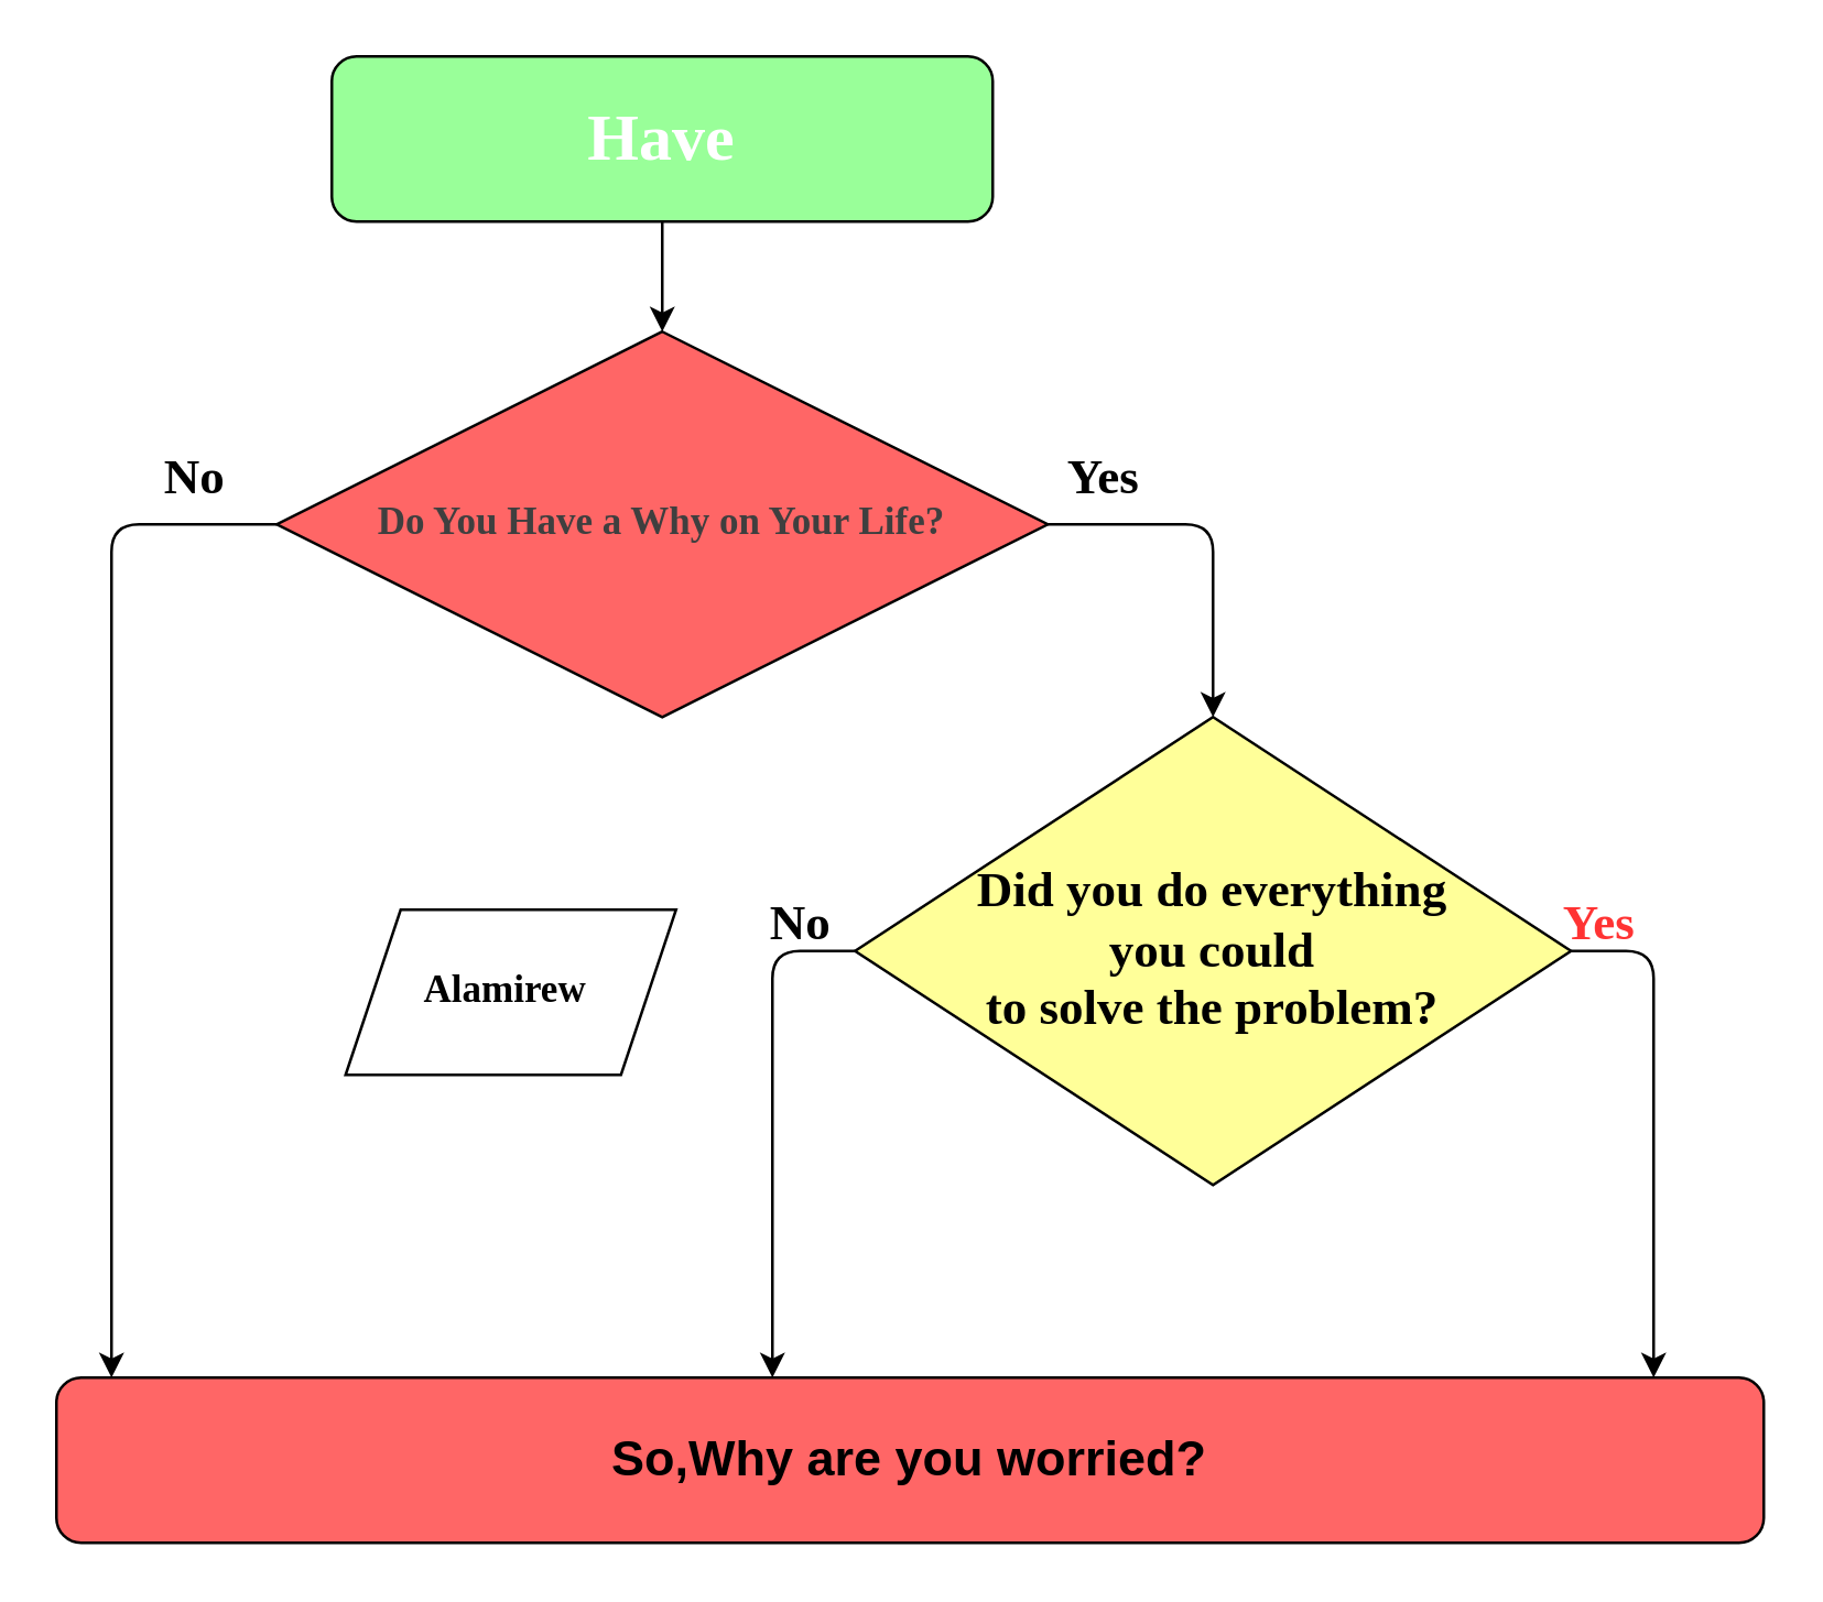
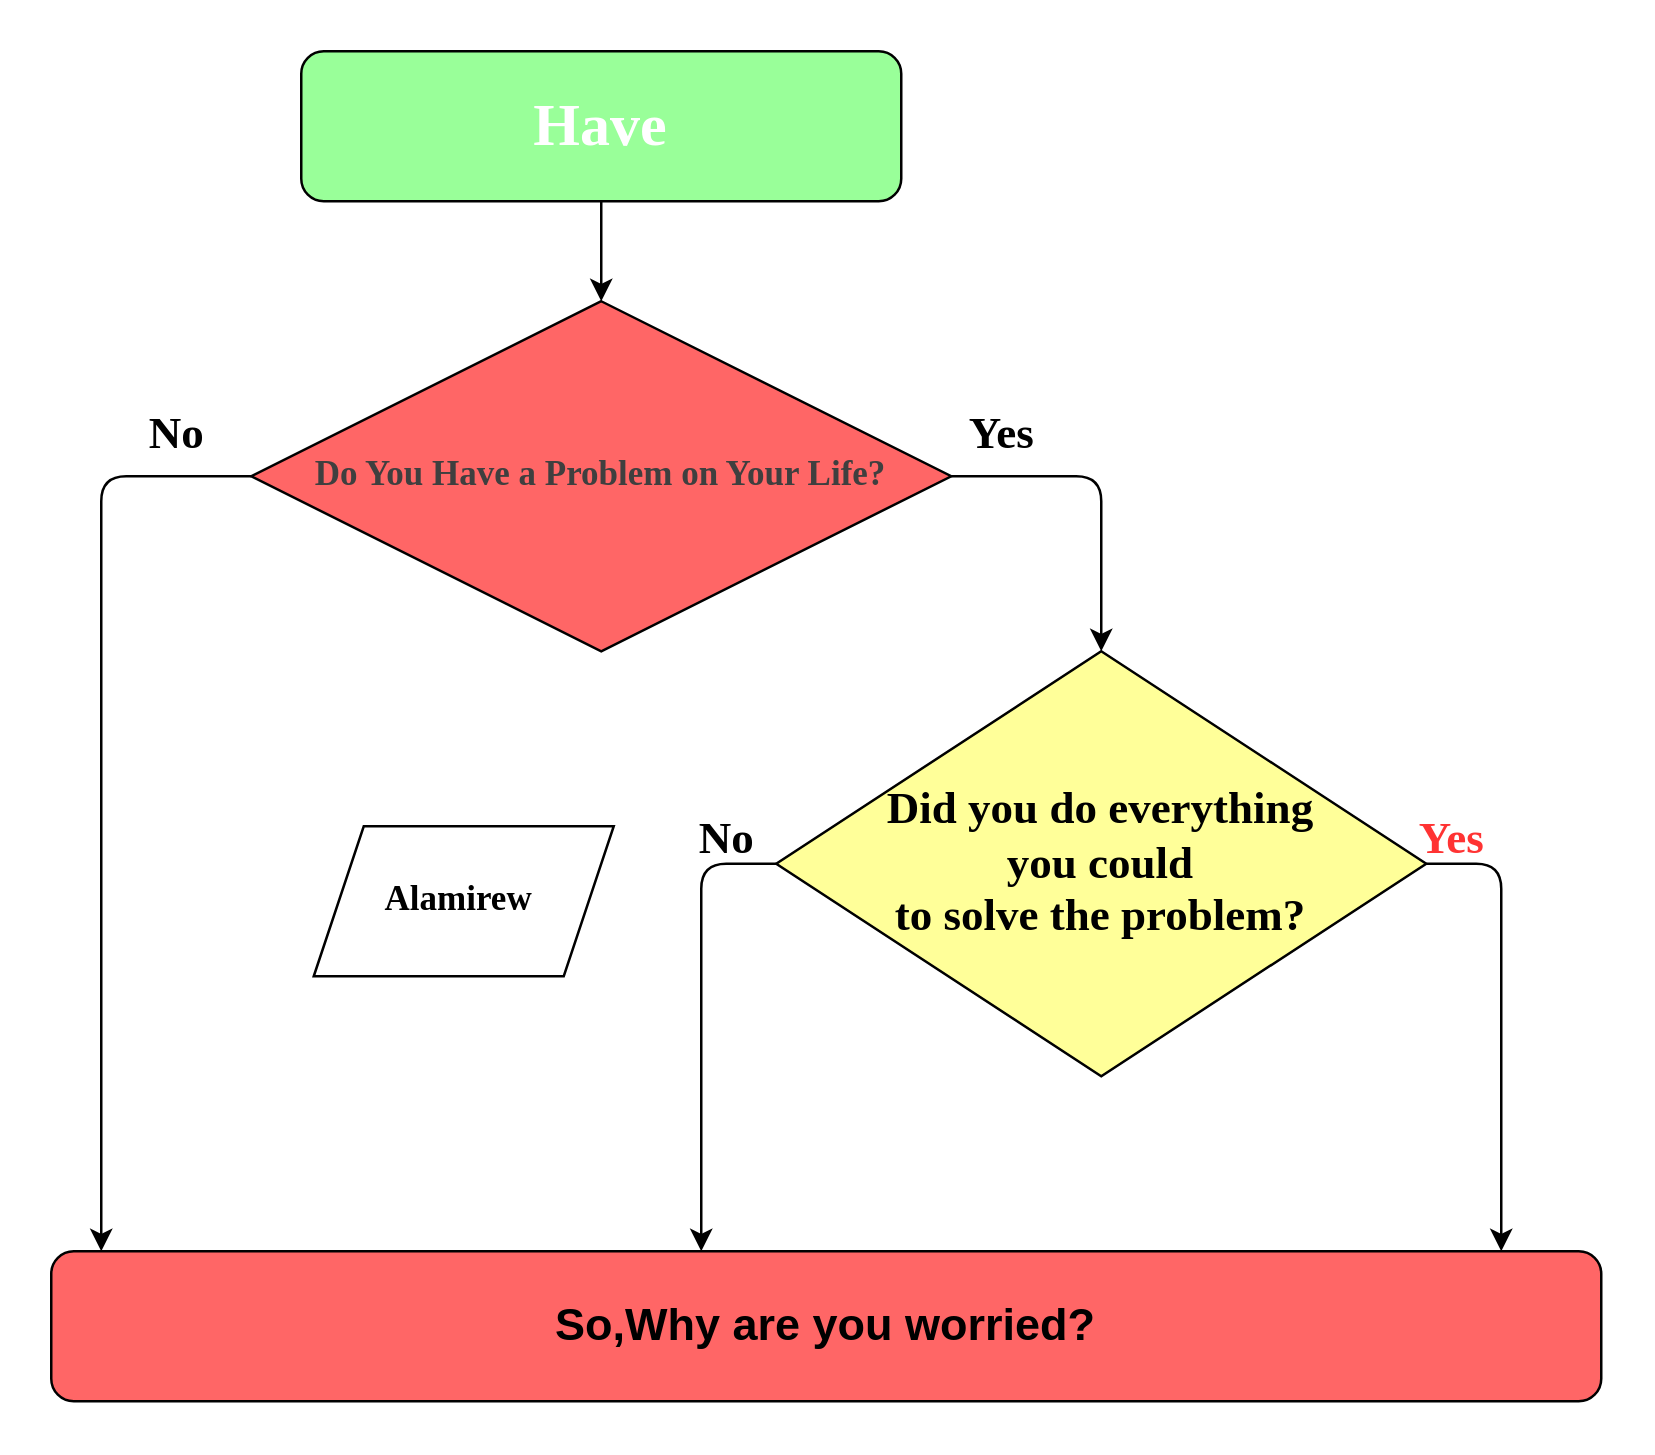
- <mxCell id="4" value="&lt;b style=&quot;color: rgb(63, 63, 63); text-align: justify; background-color: transparent;&quot;&gt;&lt;font style=&quot;font-size: 14px;&quot; face=&quot;Times New Roman&quot;&gt;Do You Have a Why on Your Life?&lt;/font&gt;&lt;/b&gt;" style="rhombus;whiteSpace=wrap;html=1;fillColor=#FF6666;" vertex="1" parent="1"><mxGeometry x="100" y="120" width="280" height="140" as="geometry" /></mxCell>
+ <mxCell id="4" value="&lt;b style=&quot;color: rgb(63, 63, 63); text-align: justify; background-color: transparent;&quot;&gt;&lt;font style=&quot;font-size: 14px;&quot; face=&quot;Times New Roman&quot;&gt;Do You Have a Problem on Your Life?&lt;/font&gt;&lt;/b&gt;" style="rhombus;whiteSpace=wrap;html=1;fillColor=#FF6666;" vertex="1" parent="1"><mxGeometry x="100" y="120" width="280" height="140" as="geometry" /></mxCell>
